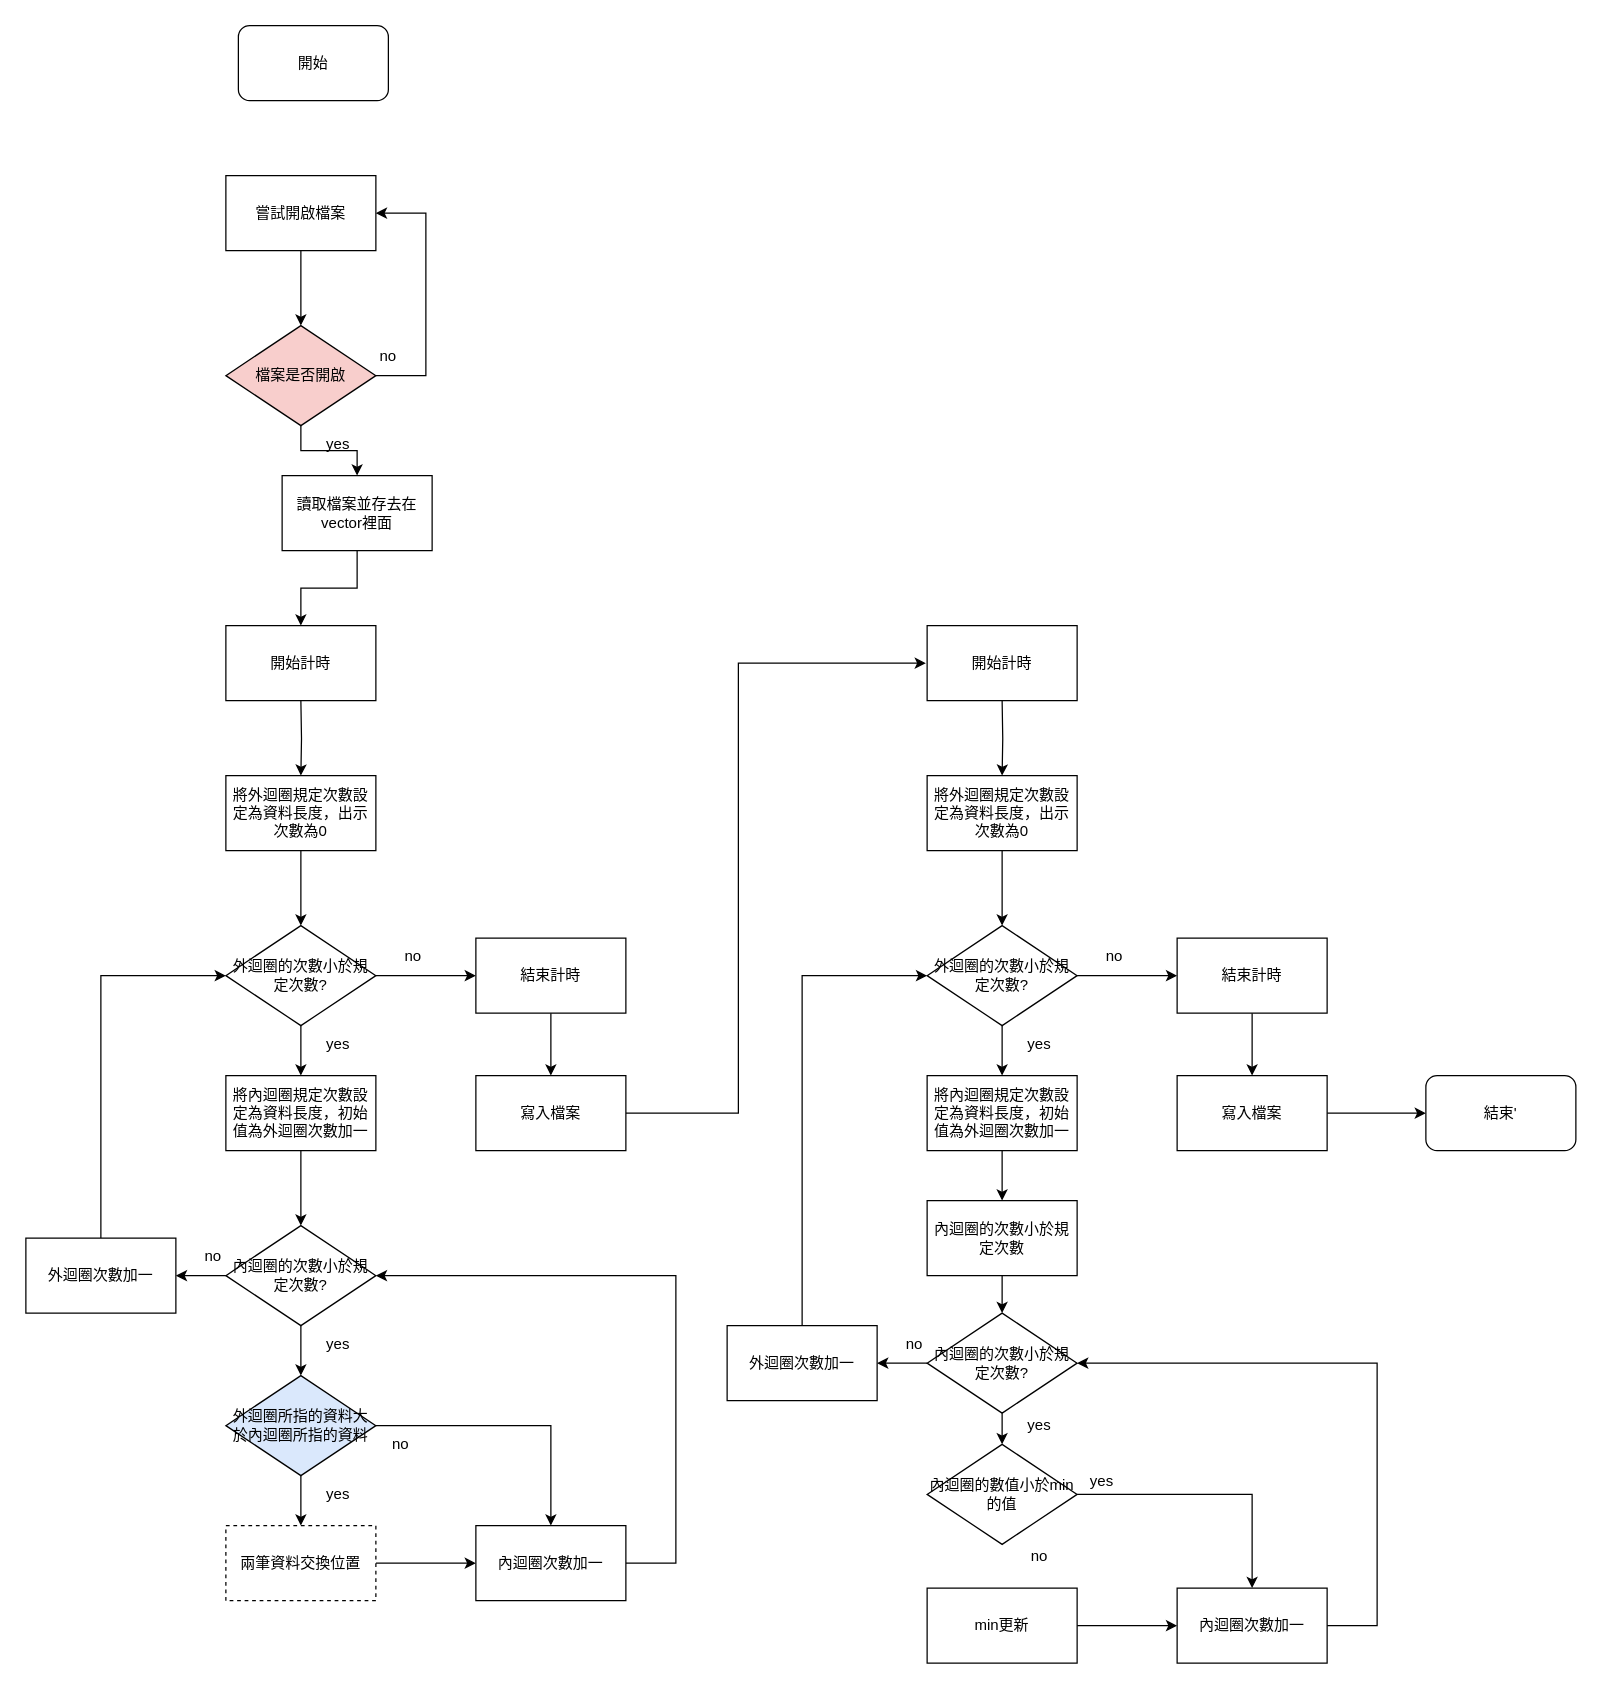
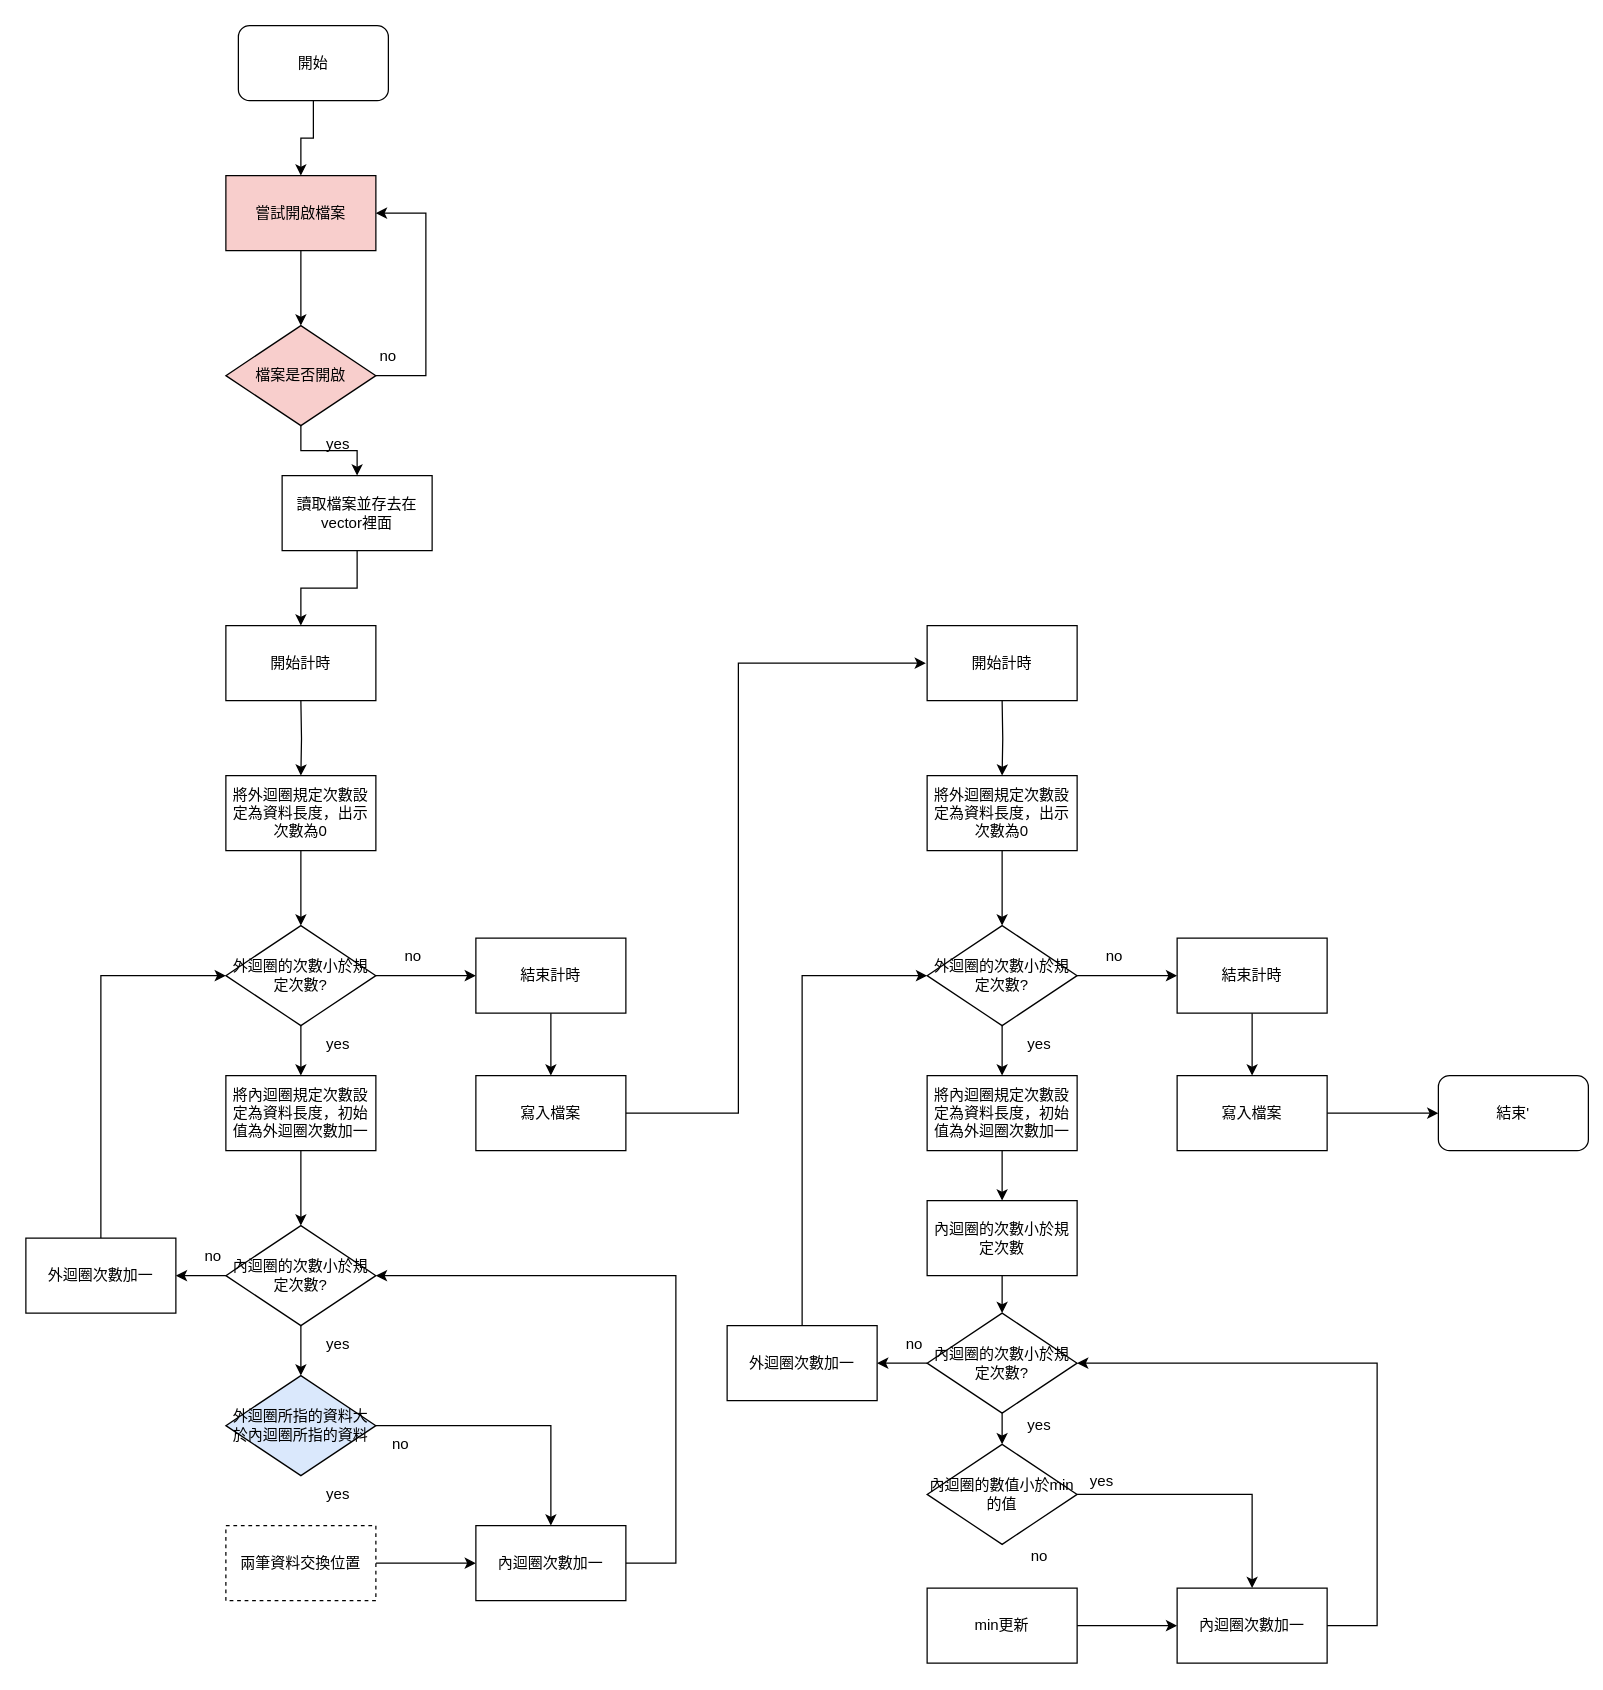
+ <mxCell id="42" style="edgeStyle=orthogonalEdgeStyle;rounded=0;orthogonalLoop=1;jettySize=auto;html=1;entryX=0.5;entryY=0;entryDx=0;entryDy=0;" edge="1" parent="1" source="43" target="36"><mxGeometry relative="1" as="geometry" /></mxCell>
- <mxCell id="36" value="嘗試開啟檔案" style="rounded=0;whiteSpace=wrap;html=1;" vertex="1" parent="1"><mxGeometry x="180" y="140" width="120" height="60" as="geometry" /></mxCell>
+ <mxCell id="36" value="嘗試開啟檔案" style="rounded=0;whiteSpace=wrap;html=1;fillColor=#f8cecc;" vertex="1" parent="1"><mxGeometry x="180" y="140" width="120" height="60" as="geometry" /></mxCell>
- <mxCell id="76" value="結束'" style="rounded=1;whiteSpace=wrap;html=1;" vertex="1" parent="1"><mxGeometry x="1140" y="860" width="120" height="60" as="geometry" /></mxCell>
+ <mxCell id="76" value="結束'" style="rounded=1;whiteSpace=wrap;html=1;" vertex="1" parent="1"><mxGeometry x="1150" y="860" width="120" height="60" as="geometry" /></mxCell>
- <mxCell id="15" value="" style="edgeStyle=orthogonalEdgeStyle;rounded=0;orthogonalLoop=1;jettySize=auto;html=1;" edge="1" parent="1" source="17" target="19"><mxGeometry relative="1" as="geometry" /></mxCell>
